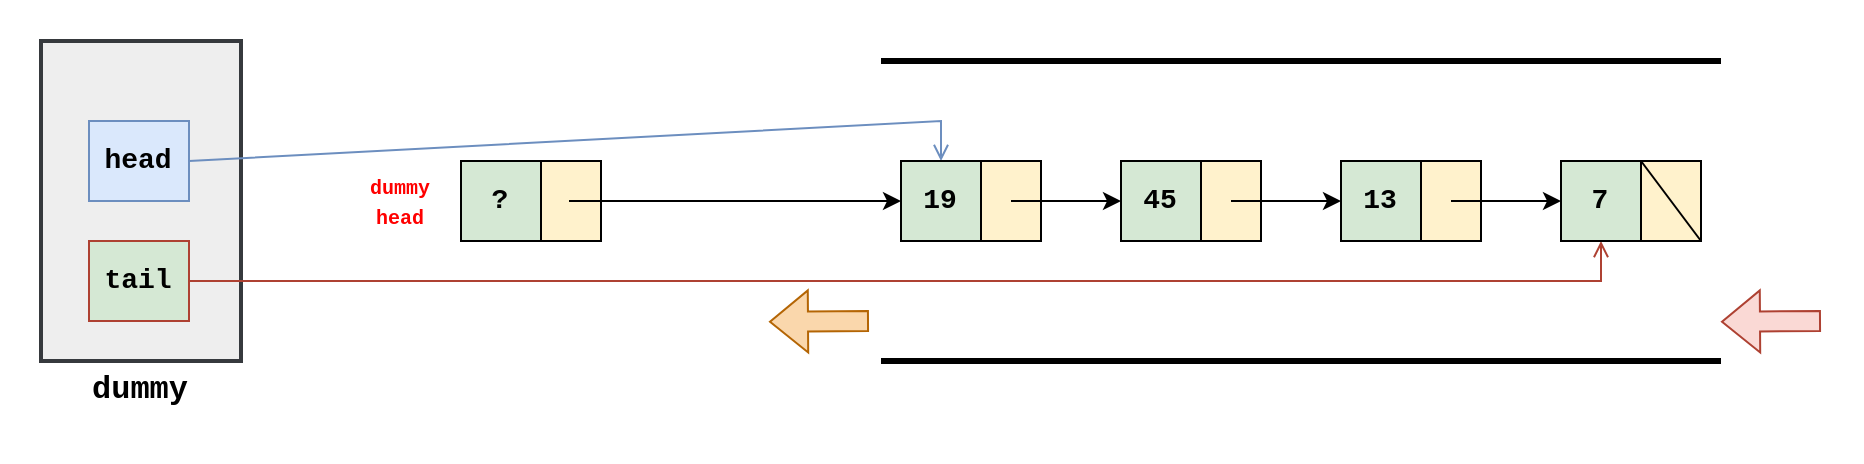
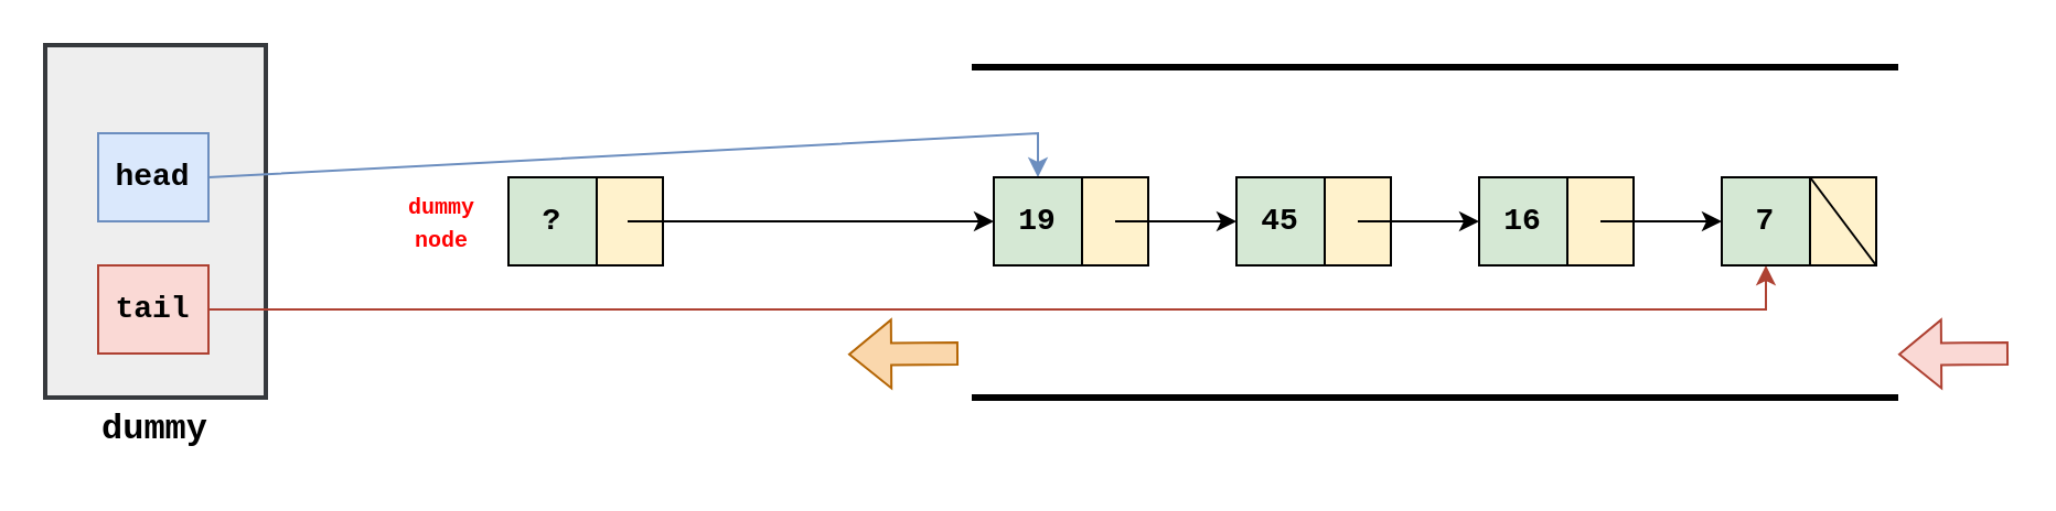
- <mxCell id="4" value="" style="endArrow=open;html=1;rounded=0;exitX=1;exitY=0.5;exitDx=0;exitDy=0;strokeColor=#6C8EBF;entryX=0.5;entryY=0;entryDx=0;entryDy=0;" parent="1" source="3" target="14" edge="1"><mxGeometry width="50" height="50" relative="1" as="geometry"><mxPoint x="240" y="190" as="sourcePoint" /><mxPoint x="150" y="70" as="targetPoint" /><Array as="points"><mxPoint x="470" y="60" /></Array></mxGeometry></mxCell>
+ <mxCell id="4" value="" style="endArrow=classic;html=1;rounded=0;exitX=1;exitY=0.5;exitDx=0;exitDy=0;strokeColor=#6C8EBF;entryX=0.5;entryY=0;entryDx=0;entryDy=0;" parent="1" source="3" target="14" edge="1"><mxGeometry width="50" height="50" relative="1" as="geometry"><mxPoint x="240" y="190" as="sourcePoint" /><mxPoint x="150" y="70" as="targetPoint" /><Array as="points"><mxPoint x="470" y="60" /></Array></mxGeometry></mxCell>
- <mxCell id="11" value="&lt;font color=&quot;#ff0000&quot; style=&quot;font-size: 10px;&quot; face=&quot;Courier New&quot;&gt;&lt;b&gt;dummy head&lt;/b&gt;&lt;/font&gt;" style="text;html=1;align=center;verticalAlign=middle;whiteSpace=wrap;rounded=0;" parent="1" vertex="1"><mxGeometry x="180" y="85" width="40" height="30" as="geometry" /></mxCell>
+ <mxCell id="11" value="&lt;font color=&quot;#ff0000&quot; style=&quot;font-size: 10px;&quot; face=&quot;Courier New&quot;&gt;&lt;b&gt;dummy node&lt;/b&gt;&lt;/font&gt;" style="text;html=1;align=center;verticalAlign=middle;whiteSpace=wrap;rounded=0;" parent="1" vertex="1"><mxGeometry x="180" y="85" width="40" height="30" as="geometry" /></mxCell>
- <mxCell id="20" value="&lt;font face=&quot;Courier New&quot;&gt;&lt;span style=&quot;font-size: 14px;&quot;&gt;&lt;b&gt;13&lt;/b&gt;&lt;/span&gt;&lt;/font&gt;" style="rounded=0;whiteSpace=wrap;html=1;fillColor=#d5e8d4;strokeColor=#000000;" vertex="1" parent="1"><mxGeometry x="670" y="80" width="40" height="40" as="geometry" /></mxCell>
+ <mxCell id="20" value="&lt;font face=&quot;Courier New&quot;&gt;&lt;span style=&quot;font-size: 14px;&quot;&gt;&lt;b&gt;16&lt;/b&gt;&lt;/span&gt;&lt;/font&gt;" style="rounded=0;whiteSpace=wrap;html=1;fillColor=#d5e8d4;strokeColor=#000000;" vertex="1" parent="1"><mxGeometry x="670" y="80" width="40" height="40" as="geometry" /></mxCell>
- <mxCell id="7" value="" style="endArrow=open;html=1;rounded=0;exitX=1;exitY=0.5;exitDx=0;exitDy=0;strokeColor=#AE4132;entryX=0.5;entryY=1;entryDx=0;entryDy=0;" parent="1" source="6" target="23" edge="1"><mxGeometry width="50" height="50" relative="1" as="geometry"><mxPoint x="240" y="247" as="sourcePoint" /><mxPoint x="580" y="130" as="targetPoint" /><Array as="points"><mxPoint x="800" y="140" /></Array></mxGeometry></mxCell>
+ <mxCell id="7" value="" style="endArrow=classic;html=1;rounded=0;exitX=1;exitY=0.5;exitDx=0;exitDy=0;strokeColor=#AE4132;entryX=0.5;entryY=1;entryDx=0;entryDy=0;" parent="1" source="6" target="23" edge="1"><mxGeometry width="50" height="50" relative="1" as="geometry"><mxPoint x="240" y="247" as="sourcePoint" /><mxPoint x="580" y="130" as="targetPoint" /><Array as="points"><mxPoint x="800" y="140" /></Array></mxGeometry></mxCell>
- <mxCell id="6" value="&lt;font style=&quot;font-size: 14px;&quot; face=&quot;Courier New&quot;&gt;&lt;b&gt;tail&lt;/b&gt;&lt;/font&gt;" style="rounded=0;whiteSpace=wrap;html=1;fillColor=#d5e8d4;strokeColor=#ae4132;" parent="1" vertex="1"><mxGeometry x="44" y="120" width="50" height="40" as="geometry" /></mxCell>
+ <mxCell id="6" value="&lt;font style=&quot;font-size: 14px;&quot; face=&quot;Courier New&quot;&gt;&lt;b&gt;tail&lt;/b&gt;&lt;/font&gt;" style="rounded=0;whiteSpace=wrap;html=1;fillColor=#fad9d5;strokeColor=#ae4132;" parent="1" vertex="1"><mxGeometry x="44" y="120" width="50" height="40" as="geometry" /></mxCell>
